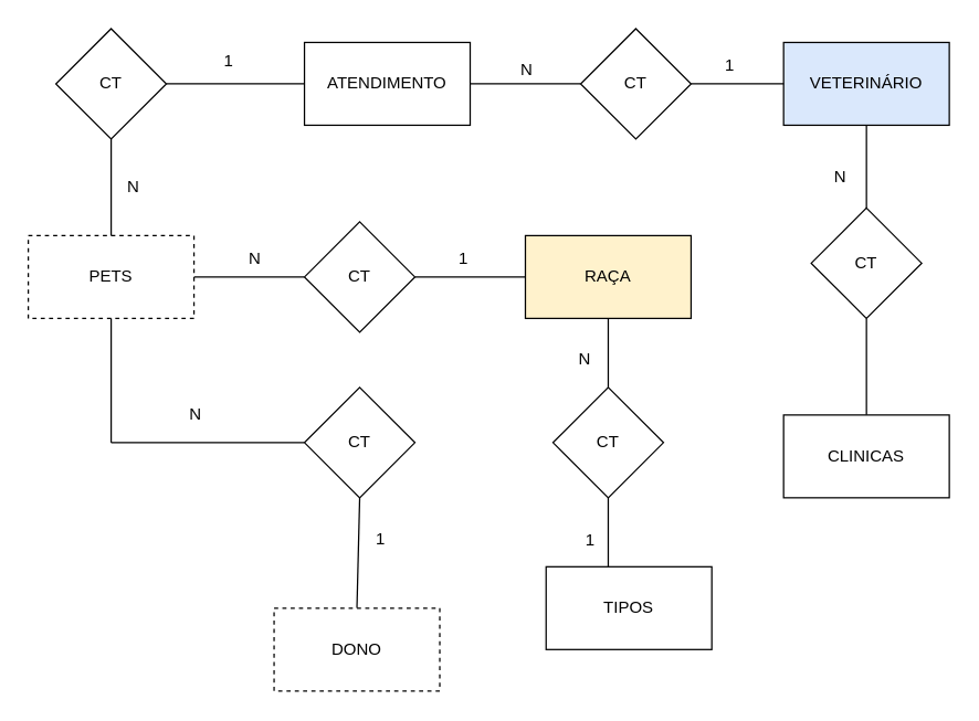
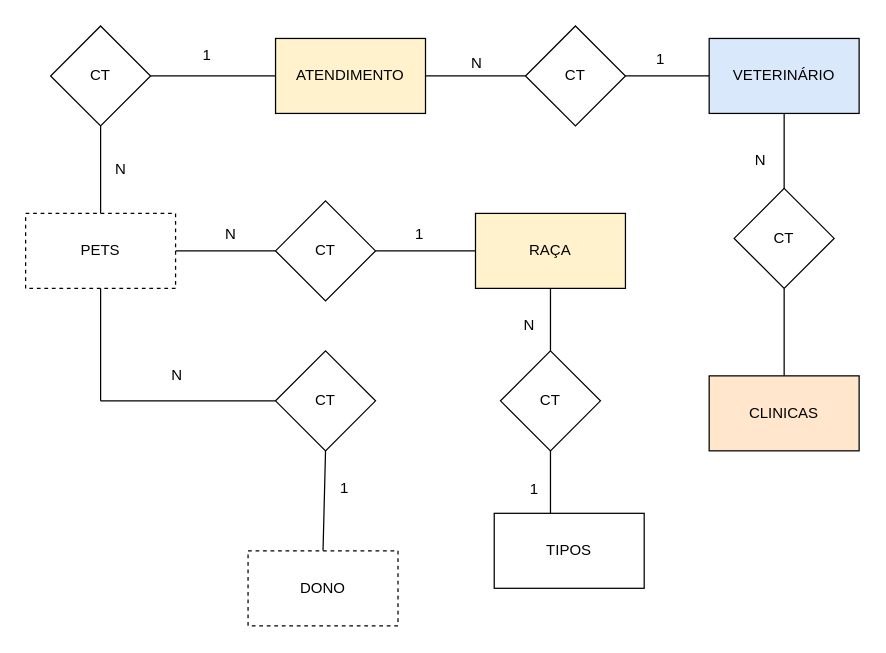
- <mxCell id="20" value="ATENDIMENTO" style="rounded=0;whiteSpace=wrap;html=1;" vertex="1" parent="1"><mxGeometry x="220" y="30" width="120" height="60" as="geometry" /></mxCell>
+ <mxCell id="20" value="ATENDIMENTO" style="rounded=0;whiteSpace=wrap;html=1;fillColor=#fff2cc;" vertex="1" parent="1"><mxGeometry x="220" y="30" width="120" height="60" as="geometry" /></mxCell>
- <mxCell id="33" value="CLINICAS" style="rounded=0;whiteSpace=wrap;html=1;" vertex="1" parent="1"><mxGeometry x="567" y="300" width="120" height="60" as="geometry" /></mxCell>
+ <mxCell id="33" value="CLINICAS" style="rounded=0;whiteSpace=wrap;html=1;fillColor=#ffe6cc;" vertex="1" parent="1"><mxGeometry x="567" y="300" width="120" height="60" as="geometry" /></mxCell>
